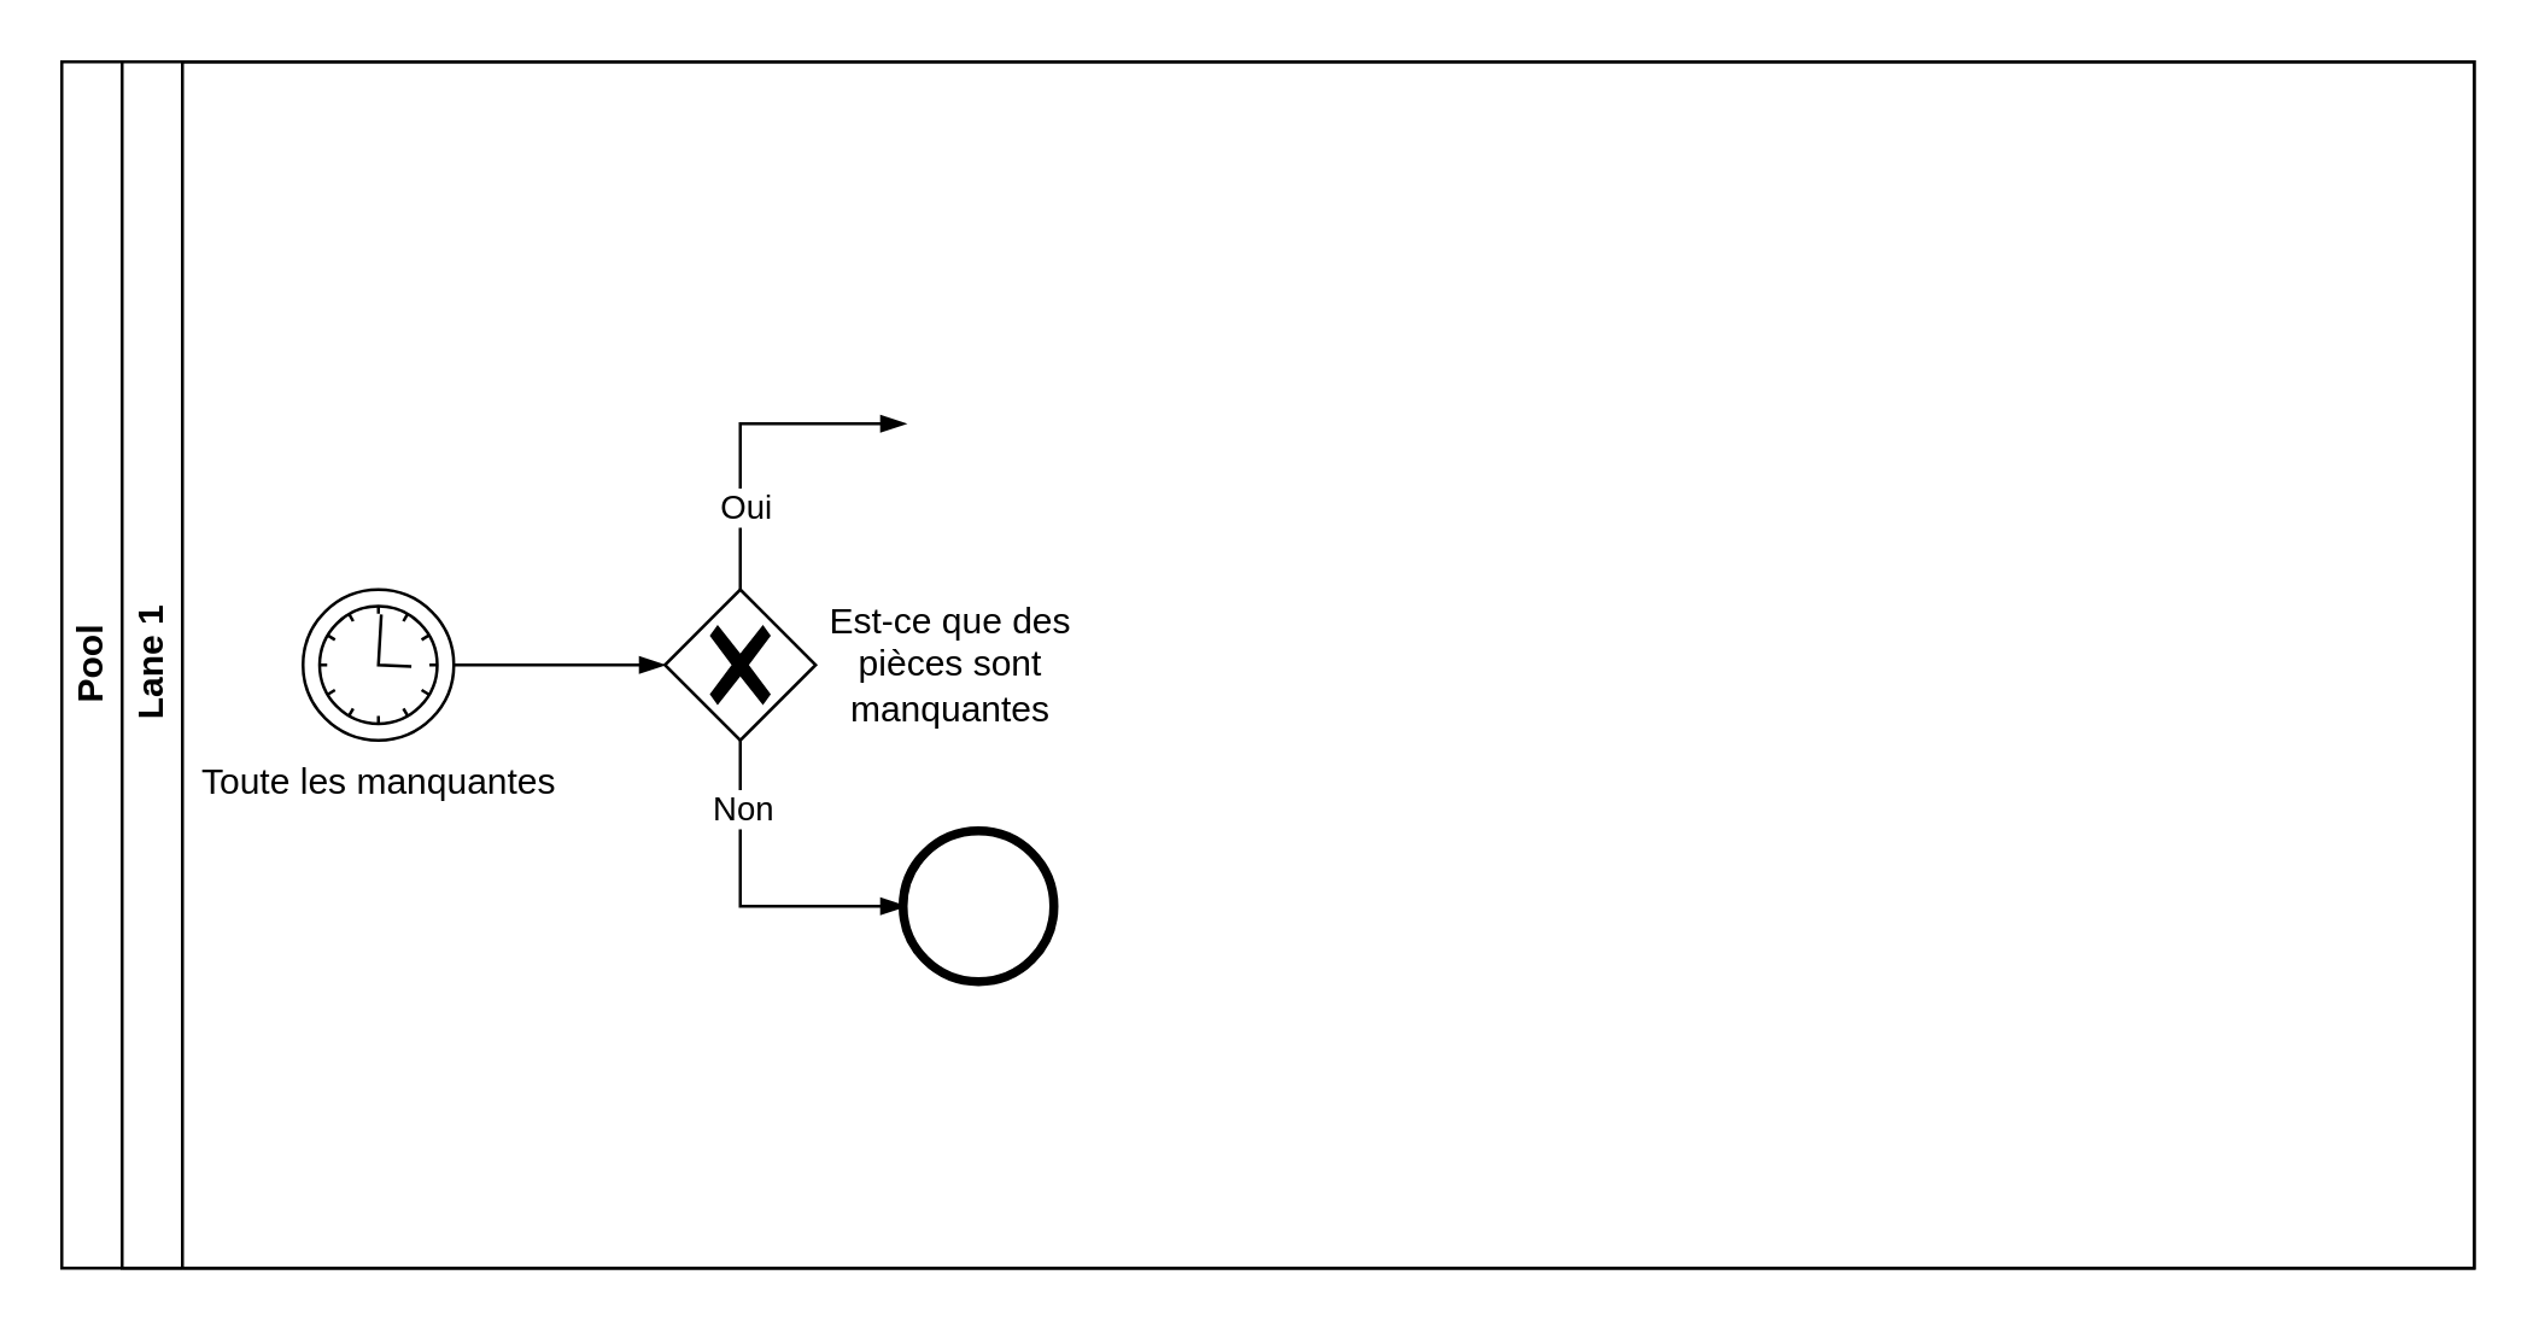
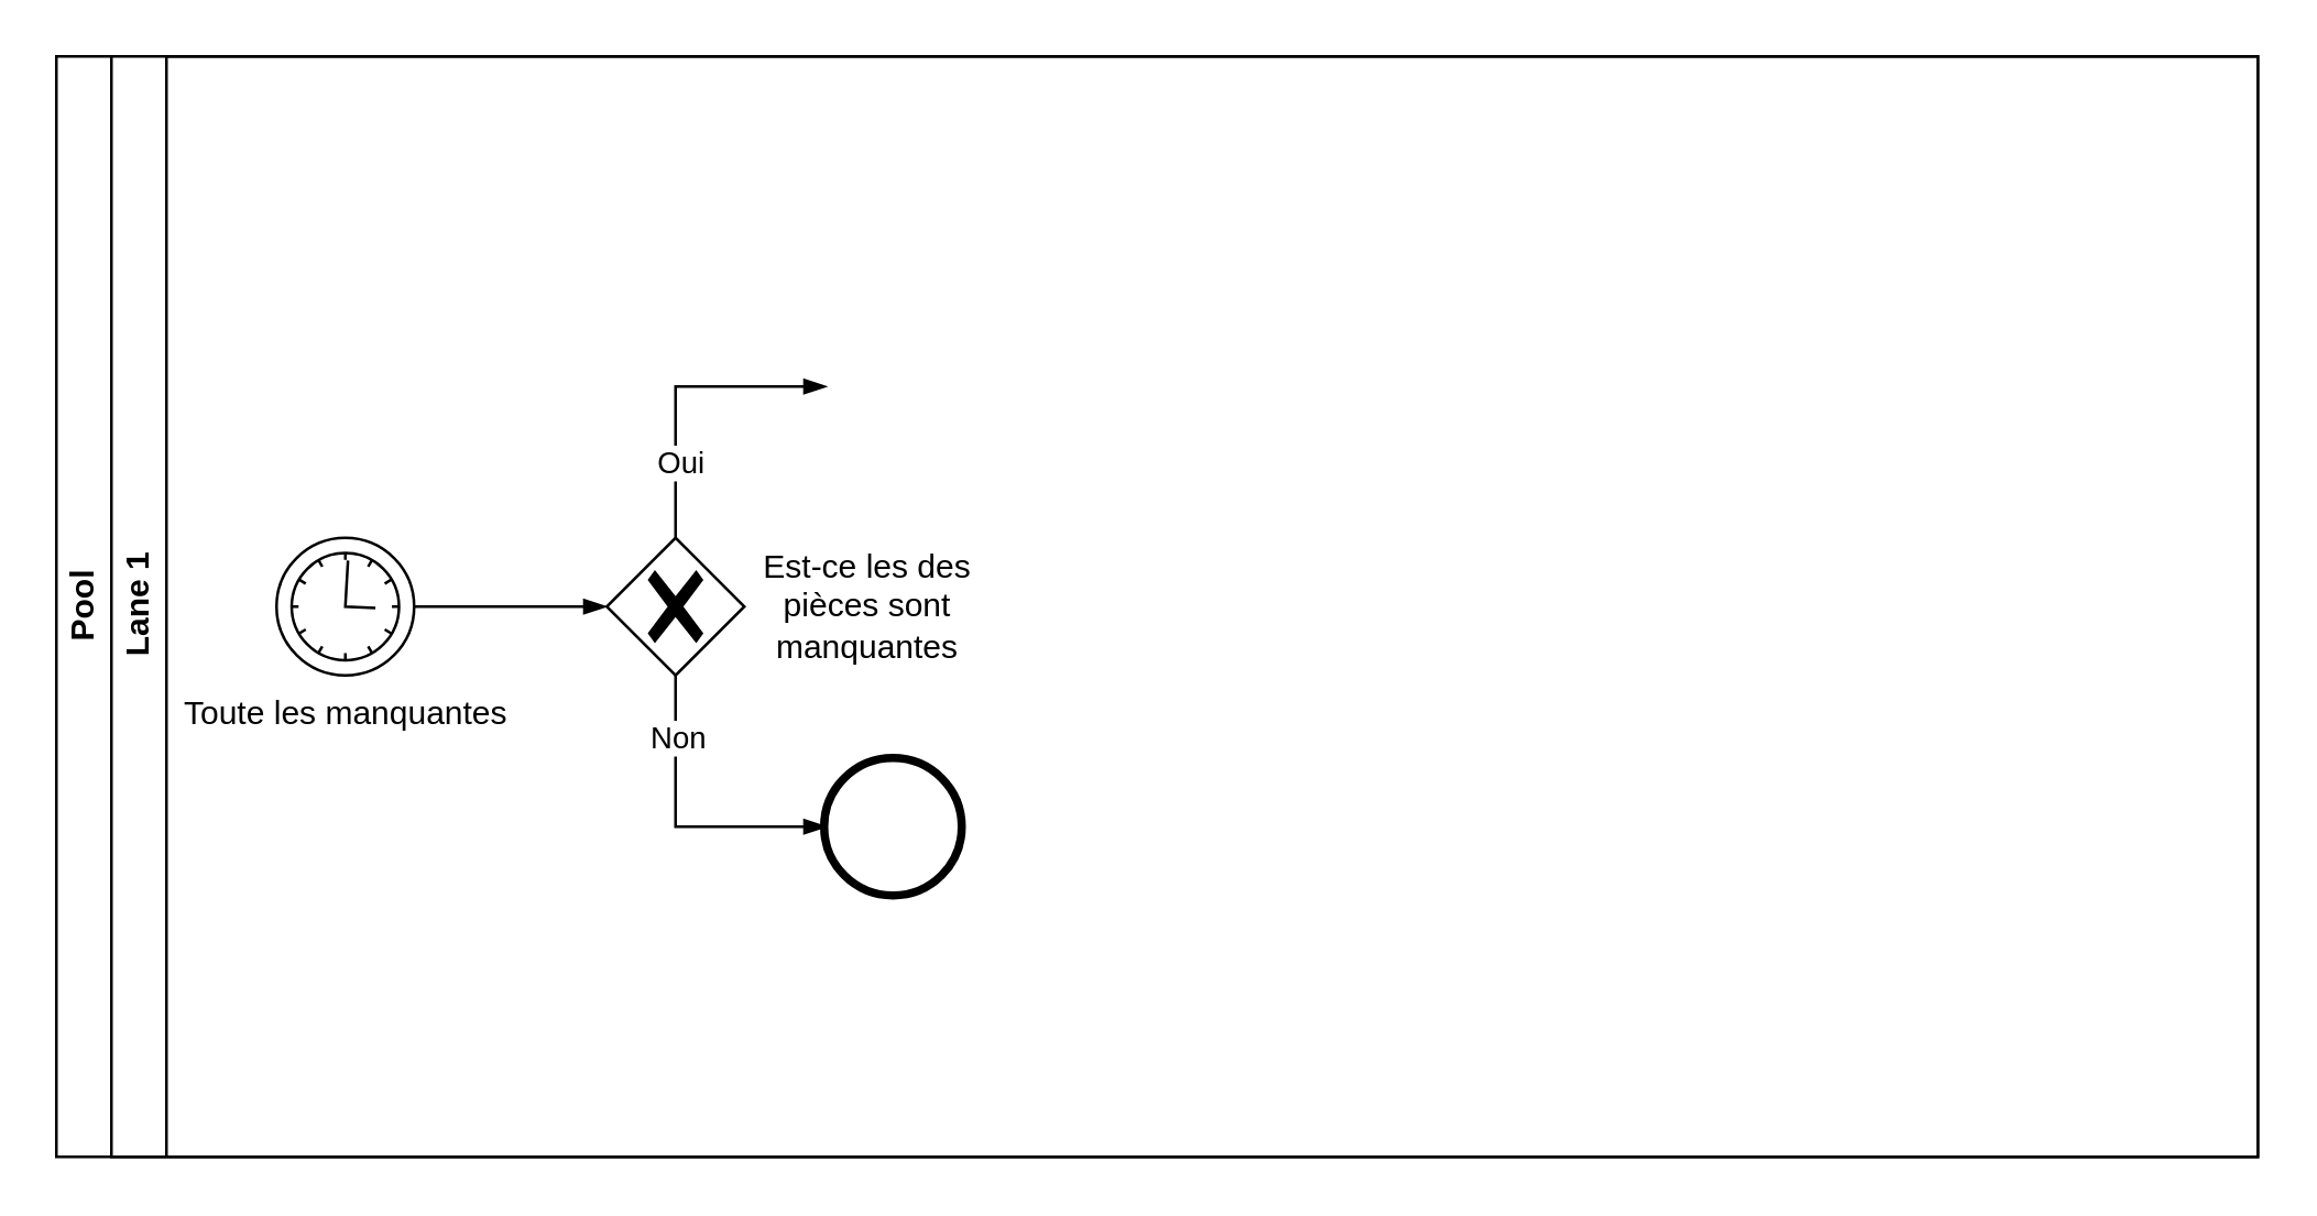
- <mxCell id="9" value="Est-ce que des pièces sont manquantes" style="text;html=1;strokeColor=none;fillColor=none;align=center;verticalAlign=middle;whiteSpace=wrap;rounded=0;" vertex="1" parent="3"><mxGeometry x="220" y="170" width="110" height="60" as="geometry" /></mxCell>
+ <mxCell id="9" value="Est-ce les des pièces sont manquantes" style="text;html=1;strokeColor=none;fillColor=none;align=center;verticalAlign=middle;whiteSpace=wrap;rounded=0;" vertex="1" parent="3"><mxGeometry x="220" y="170" width="110" height="60" as="geometry" /></mxCell>
